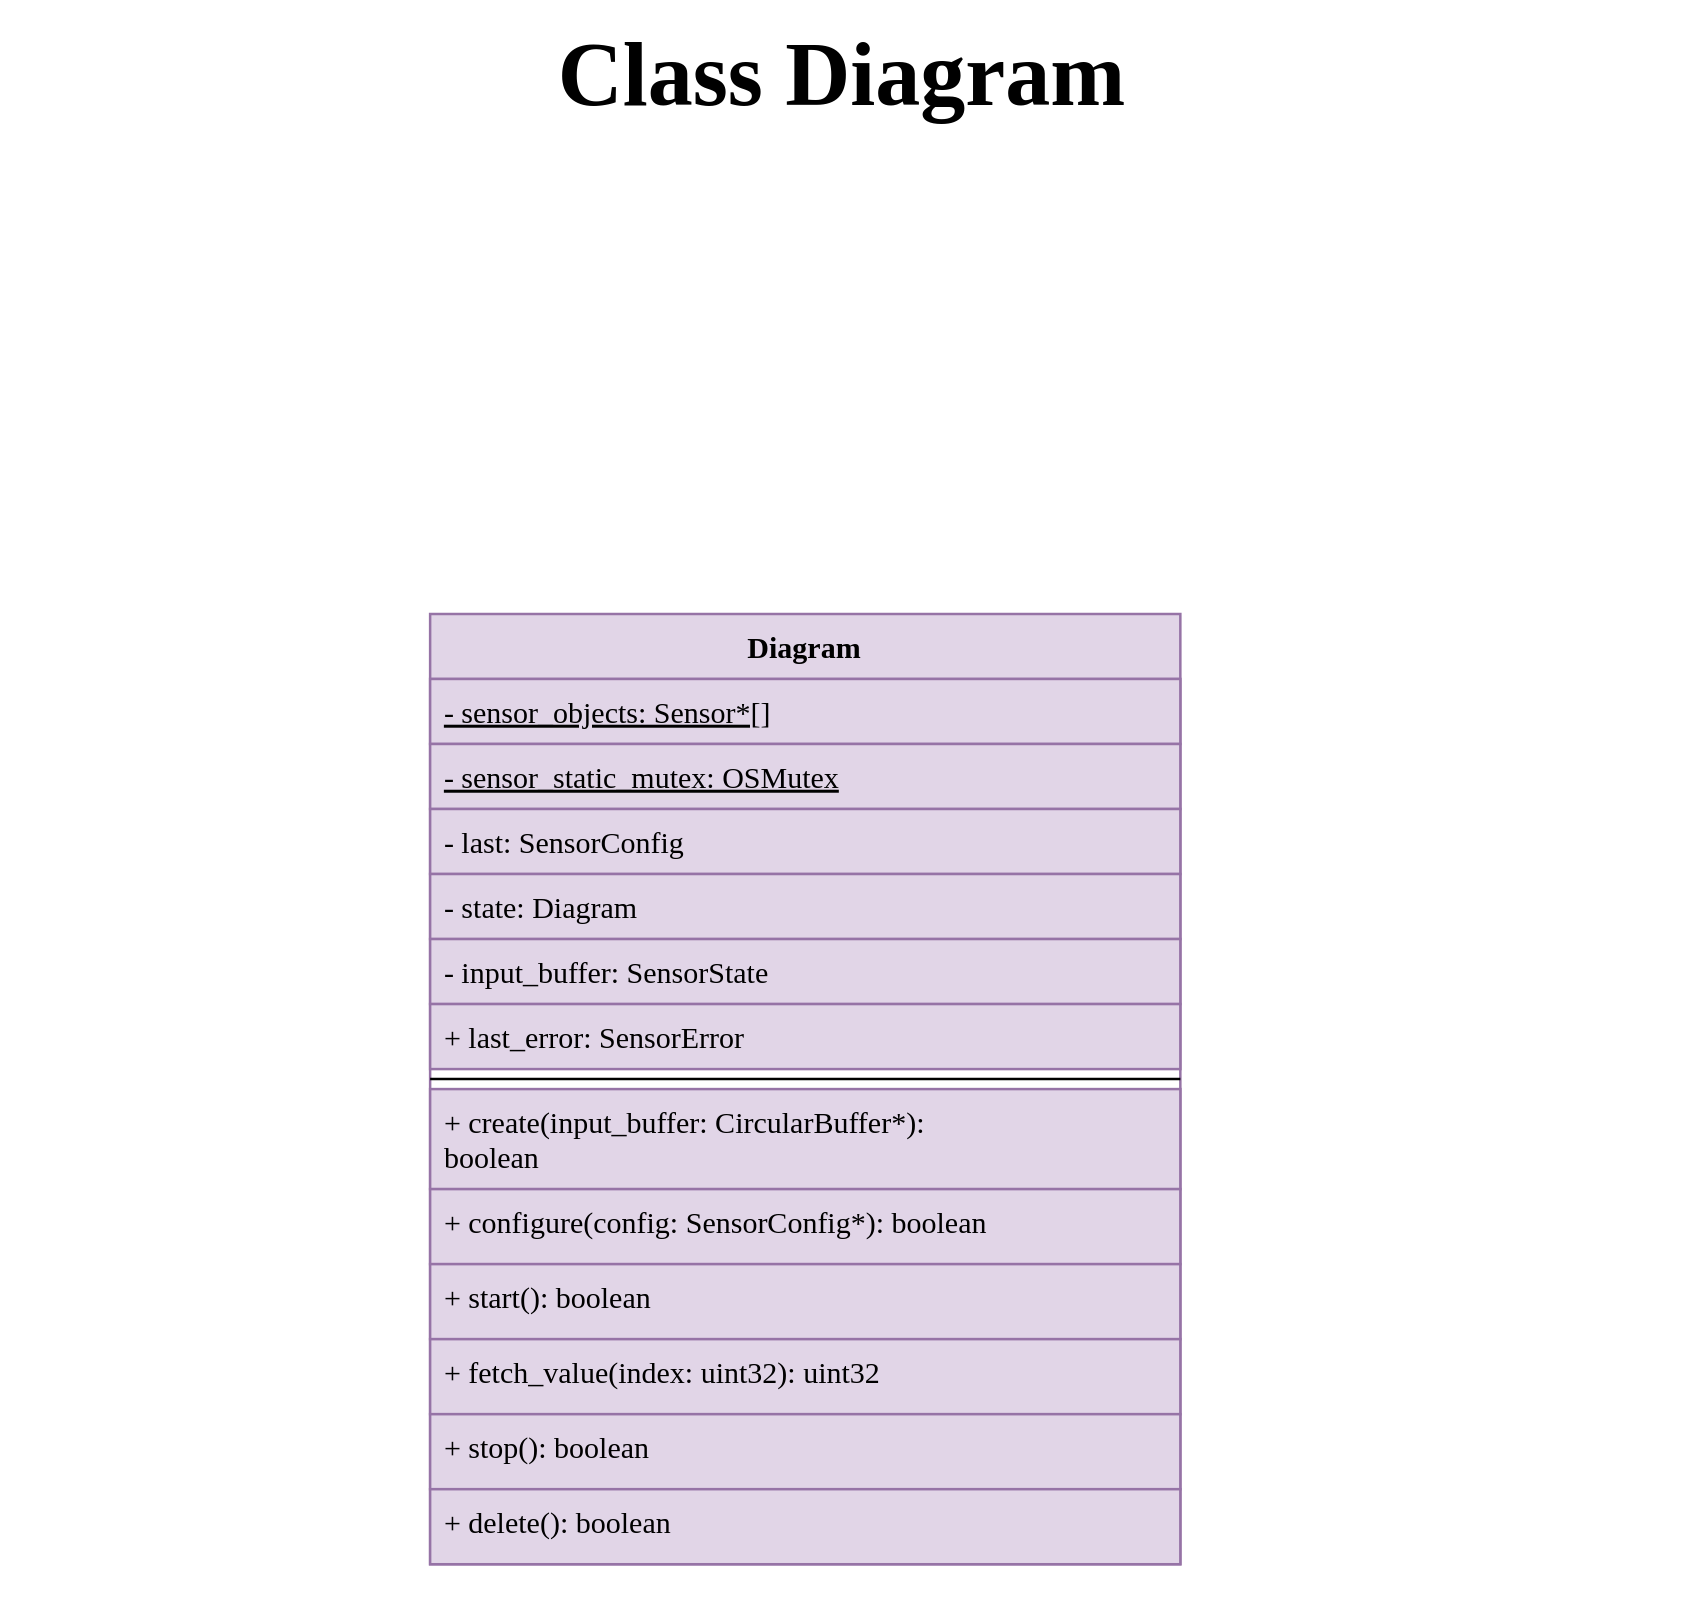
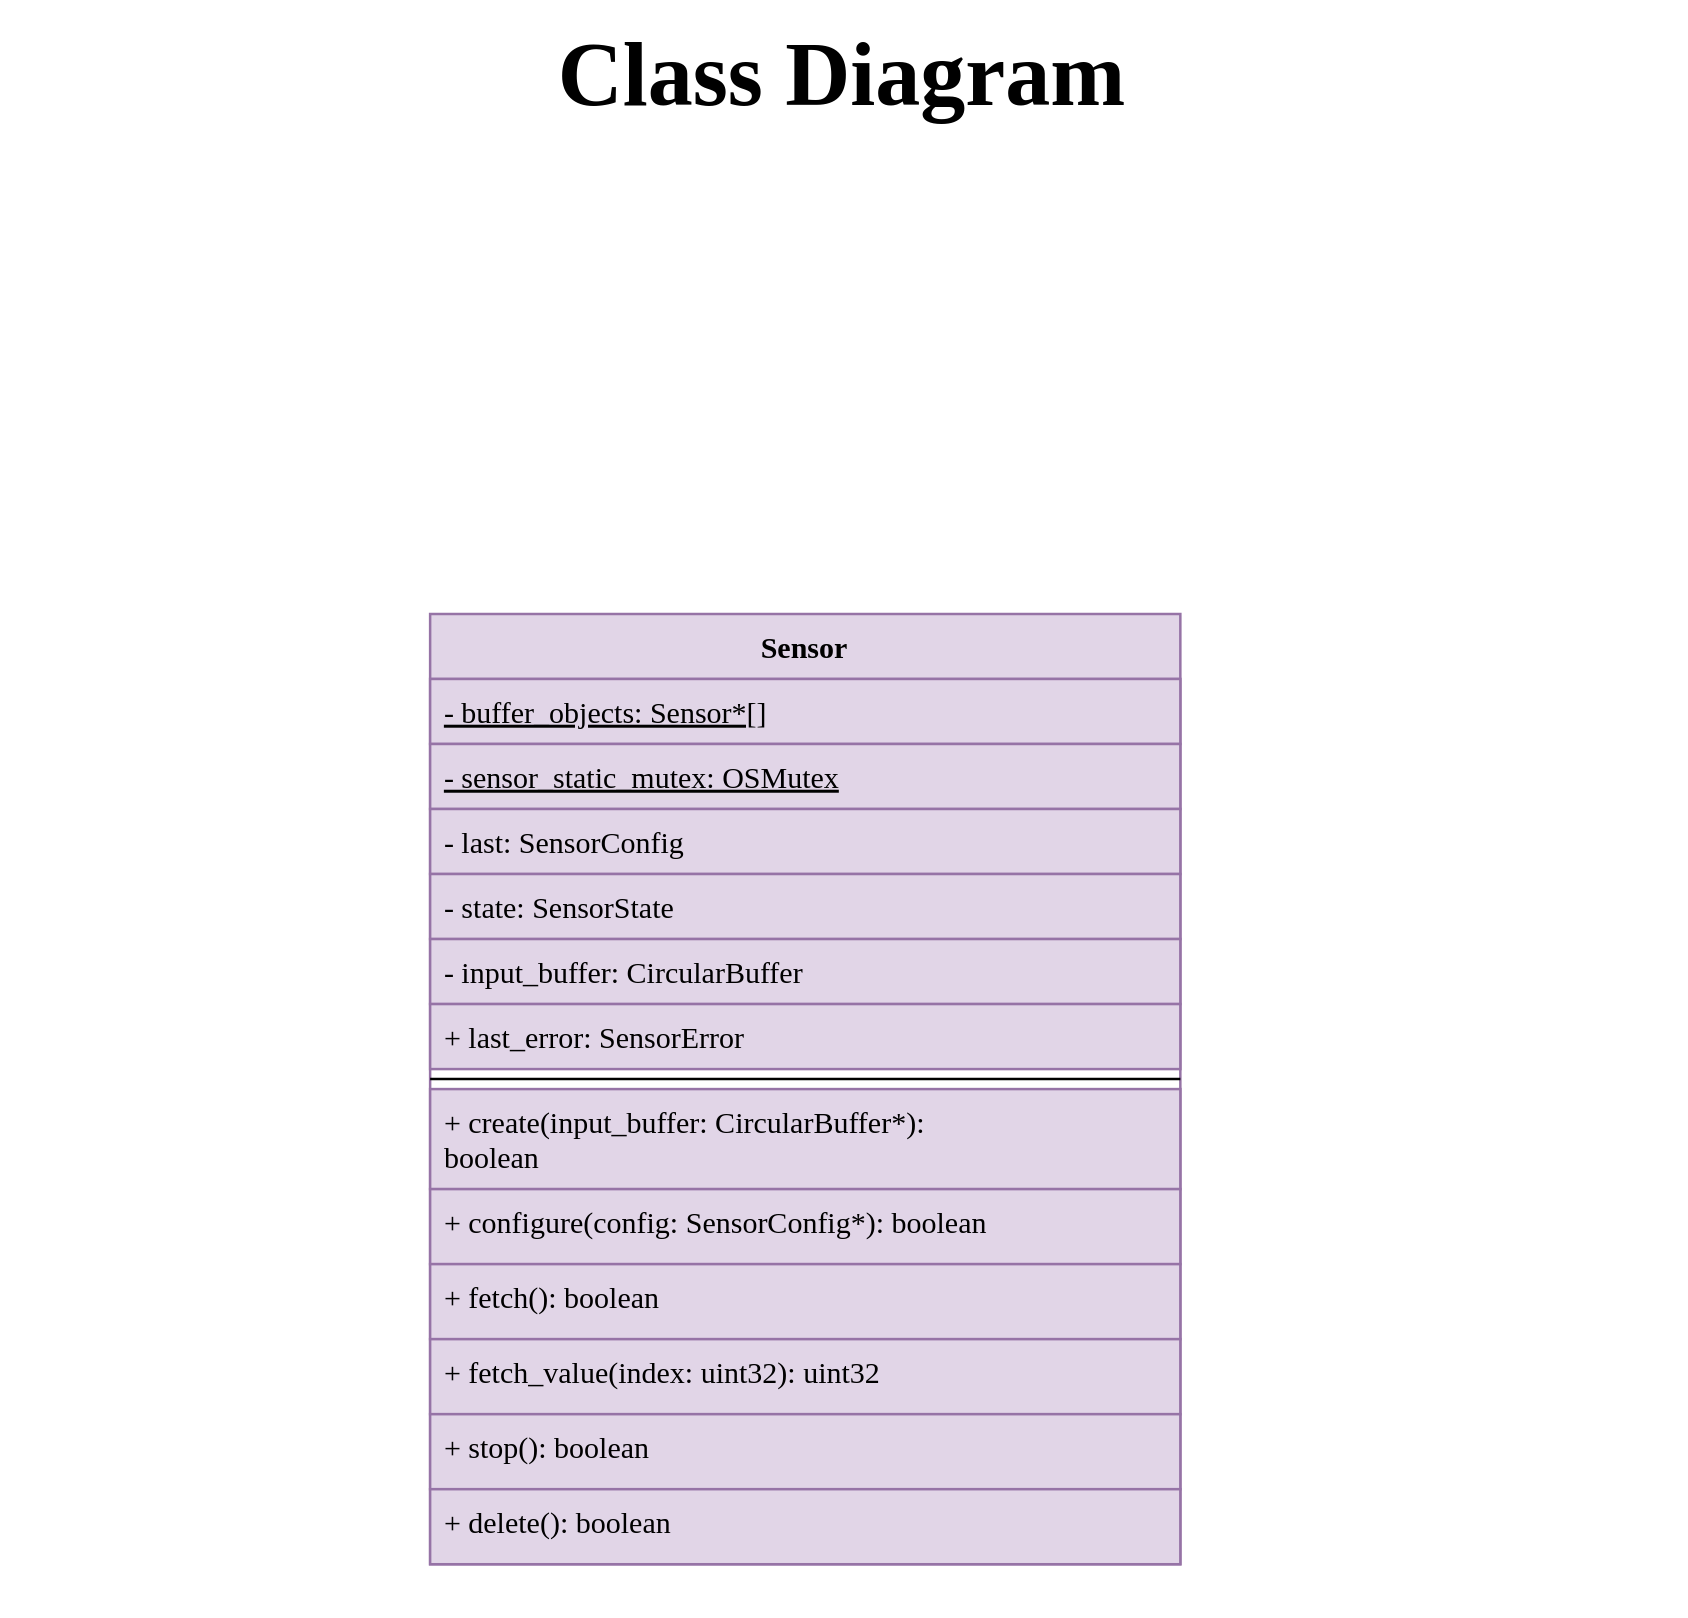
- <mxCell id="3" value="Diagram" style="swimlane;fontStyle=1;align=center;verticalAlign=top;childLayout=stackLayout;horizontal=1;startSize=26;horizontalStack=0;resizeParent=1;resizeParentMax=0;resizeLast=0;collapsible=1;marginBottom=0;fillColor=#e1d5e7;strokeColor=#9673a6;fontFamily=Consolas;" vertex="1" parent="1"><mxGeometry x="171.5" y="245" width="300" height="380" as="geometry" /></mxCell>
+ <mxCell id="3" value="Sensor" style="swimlane;fontStyle=1;align=center;verticalAlign=top;childLayout=stackLayout;horizontal=1;startSize=26;horizontalStack=0;resizeParent=1;resizeParentMax=0;resizeLast=0;collapsible=1;marginBottom=0;fillColor=#e1d5e7;strokeColor=#9673a6;fontFamily=Consolas;" vertex="1" parent="1"><mxGeometry x="171.5" y="245" width="300" height="380" as="geometry" /></mxCell>
- <mxCell id="4" value="- sensor_objects: Sensor*[]" style="text;strokeColor=#9673a6;fillColor=#e1d5e7;align=left;verticalAlign=top;spacingLeft=4;spacingRight=4;overflow=hidden;rotatable=0;points=[[0,0.5],[1,0.5]];portConstraint=eastwest;fontFamily=Consolas;fontStyle=4" vertex="1" parent="3"><mxGeometry y="26" width="300" height="26" as="geometry" /></mxCell>
+ <mxCell id="4" value="- buffer_objects: Sensor*[]" style="text;strokeColor=#9673a6;fillColor=#e1d5e7;align=left;verticalAlign=top;spacingLeft=4;spacingRight=4;overflow=hidden;rotatable=0;points=[[0,0.5],[1,0.5]];portConstraint=eastwest;fontFamily=Consolas;fontStyle=4" vertex="1" parent="3"><mxGeometry y="26" width="300" height="26" as="geometry" /></mxCell>
- <mxCell id="7" value="- state: Diagram" style="text;strokeColor=#9673a6;fillColor=#e1d5e7;align=left;verticalAlign=top;spacingLeft=4;spacingRight=4;overflow=hidden;rotatable=0;points=[[0,0.5],[1,0.5]];portConstraint=eastwest;fontFamily=Consolas;fontStyle=0" vertex="1" parent="3"><mxGeometry y="104" width="300" height="26" as="geometry" /></mxCell>
+ <mxCell id="7" value="- state: SensorState" style="text;strokeColor=#9673a6;fillColor=#e1d5e7;align=left;verticalAlign=top;spacingLeft=4;spacingRight=4;overflow=hidden;rotatable=0;points=[[0,0.5],[1,0.5]];portConstraint=eastwest;fontFamily=Consolas;fontStyle=0" vertex="1" parent="3"><mxGeometry y="104" width="300" height="26" as="geometry" /></mxCell>
- <mxCell id="8" value="- input_buffer: SensorState" style="text;strokeColor=#9673a6;fillColor=#e1d5e7;align=left;verticalAlign=top;spacingLeft=4;spacingRight=4;overflow=hidden;rotatable=0;points=[[0,0.5],[1,0.5]];portConstraint=eastwest;fontFamily=Consolas;fontStyle=0" vertex="1" parent="3"><mxGeometry y="130" width="300" height="26" as="geometry" /></mxCell>
+ <mxCell id="8" value="- input_buffer: CircularBuffer" style="text;strokeColor=#9673a6;fillColor=#e1d5e7;align=left;verticalAlign=top;spacingLeft=4;spacingRight=4;overflow=hidden;rotatable=0;points=[[0,0.5],[1,0.5]];portConstraint=eastwest;fontFamily=Consolas;fontStyle=0" vertex="1" parent="3"><mxGeometry y="130" width="300" height="26" as="geometry" /></mxCell>
- <mxCell id="13" value="+ start(): boolean" style="text;strokeColor=#9673a6;fillColor=#e1d5e7;align=left;verticalAlign=top;spacingLeft=4;spacingRight=4;overflow=hidden;rotatable=0;points=[[0,0.5],[1,0.5]];portConstraint=eastwest;fontFamily=Consolas;" vertex="1" parent="3"><mxGeometry y="260" width="300" height="30" as="geometry" /></mxCell>
+ <mxCell id="13" value="+ fetch(): boolean" style="text;strokeColor=#9673a6;fillColor=#e1d5e7;align=left;verticalAlign=top;spacingLeft=4;spacingRight=4;overflow=hidden;rotatable=0;points=[[0,0.5],[1,0.5]];portConstraint=eastwest;fontFamily=Consolas;" vertex="1" parent="3"><mxGeometry y="260" width="300" height="30" as="geometry" /></mxCell>
